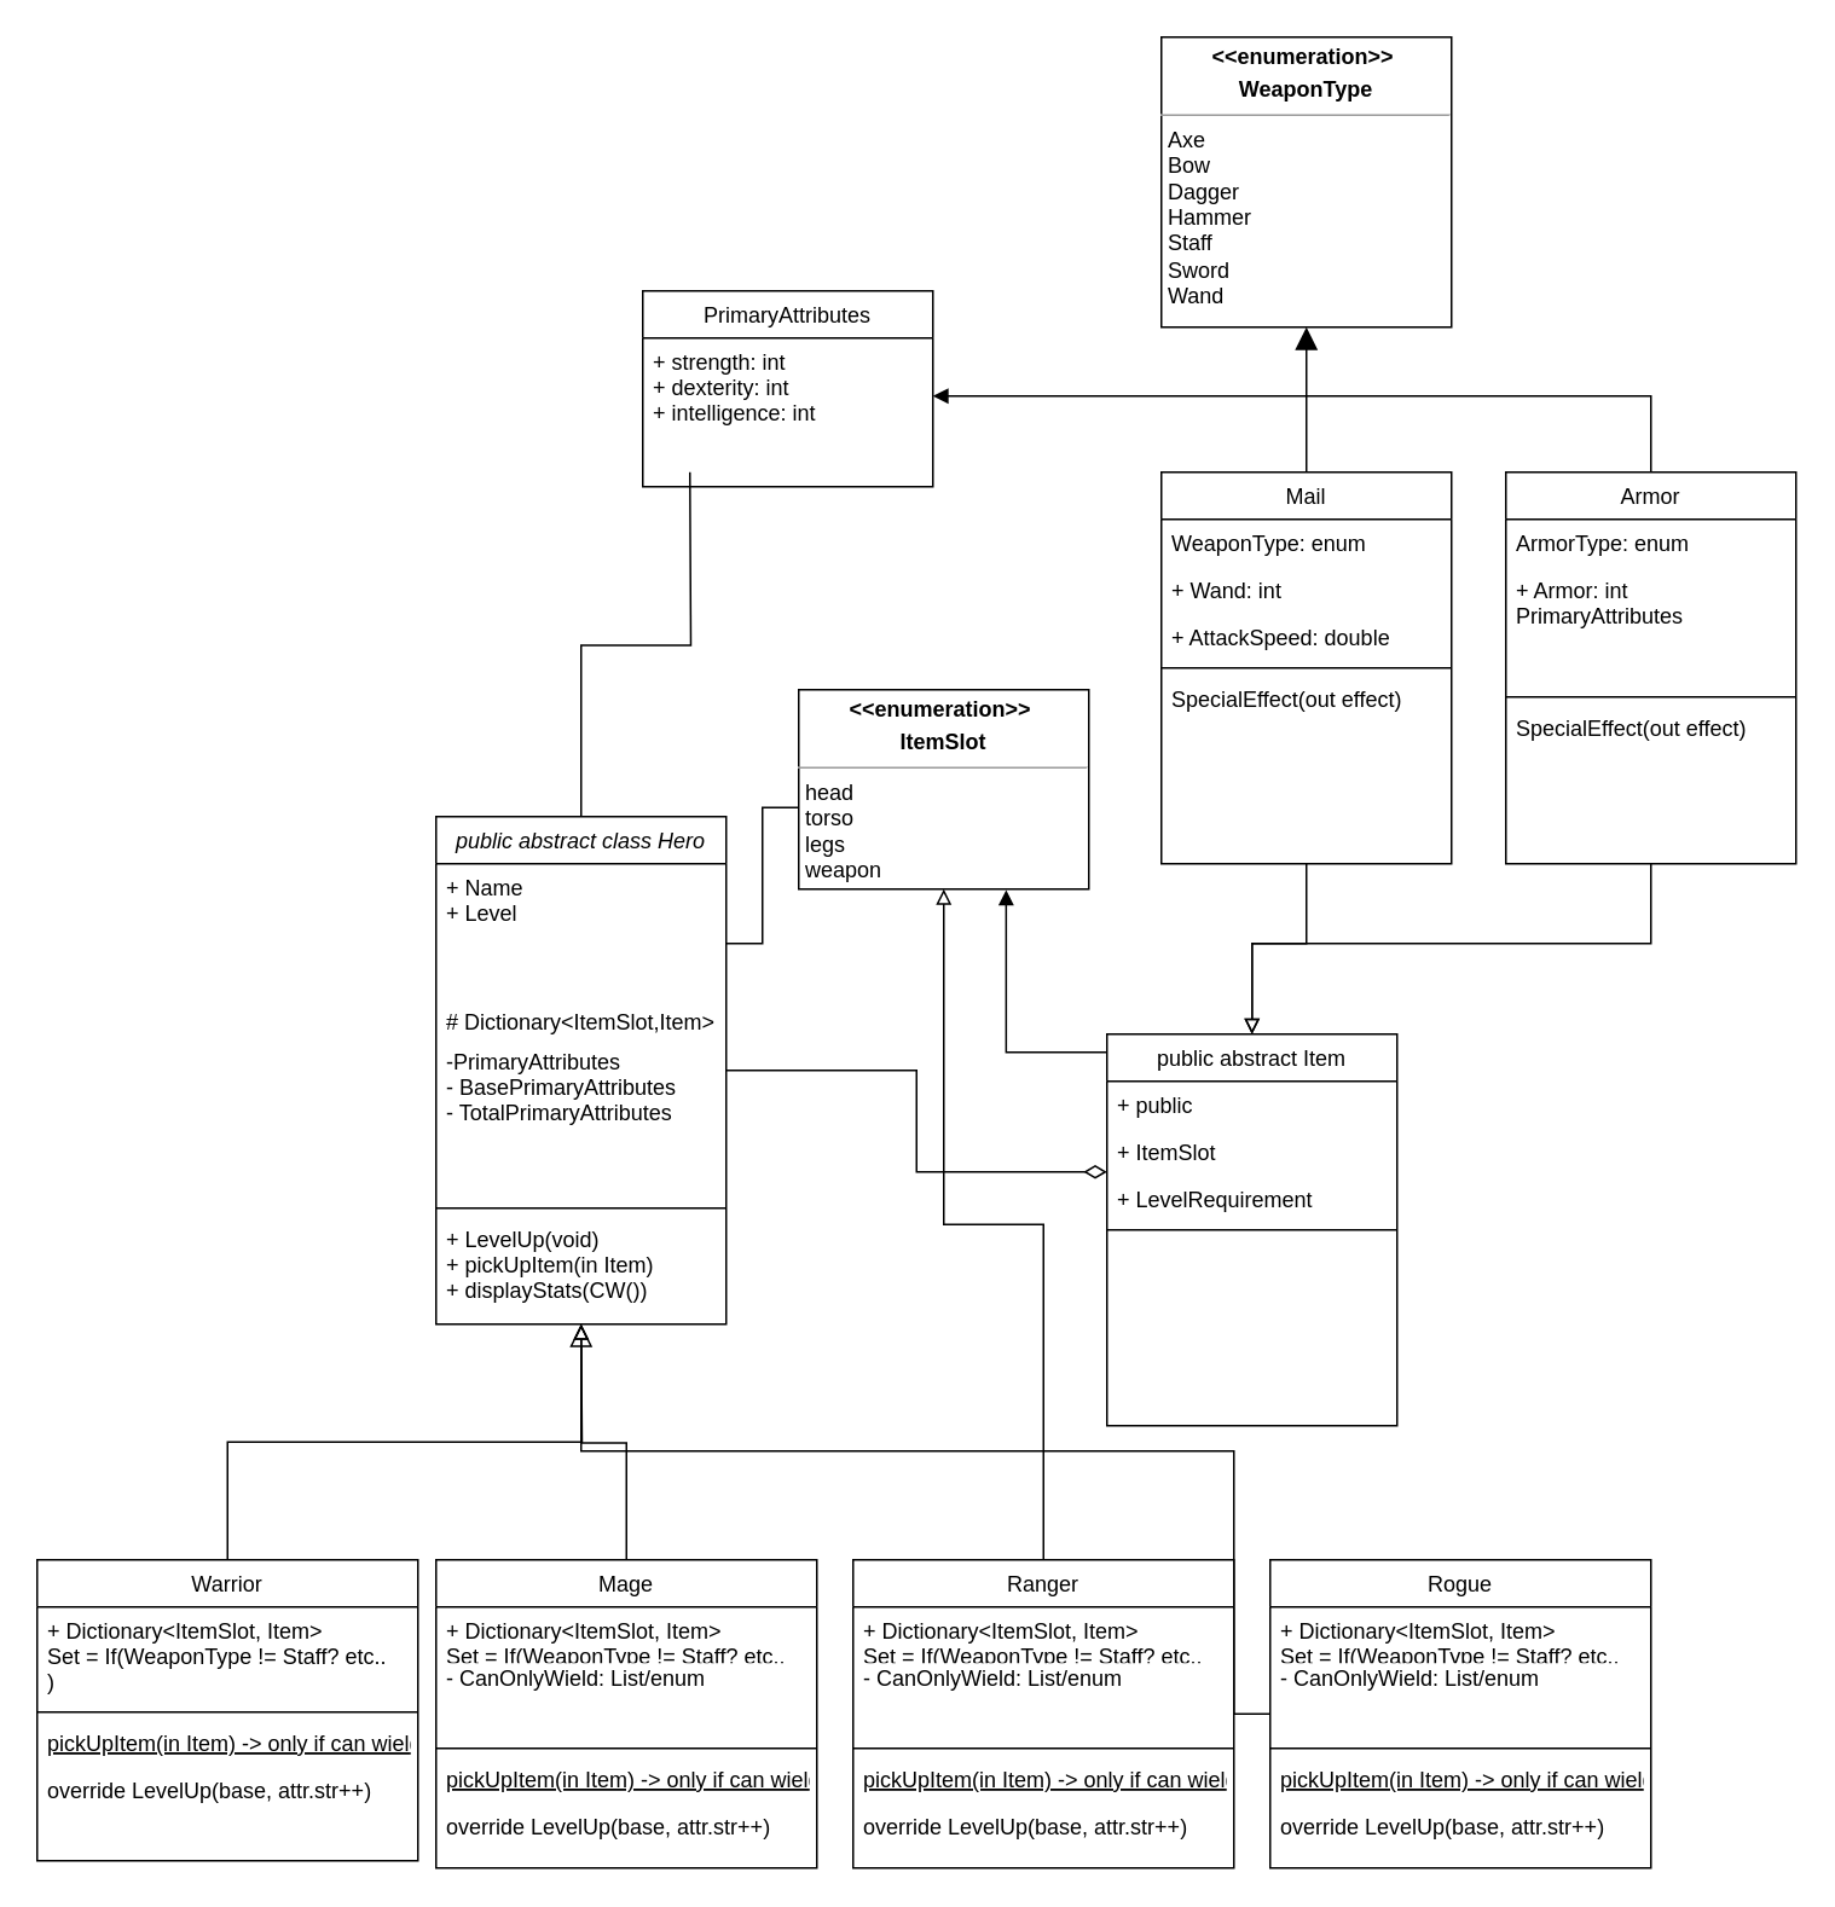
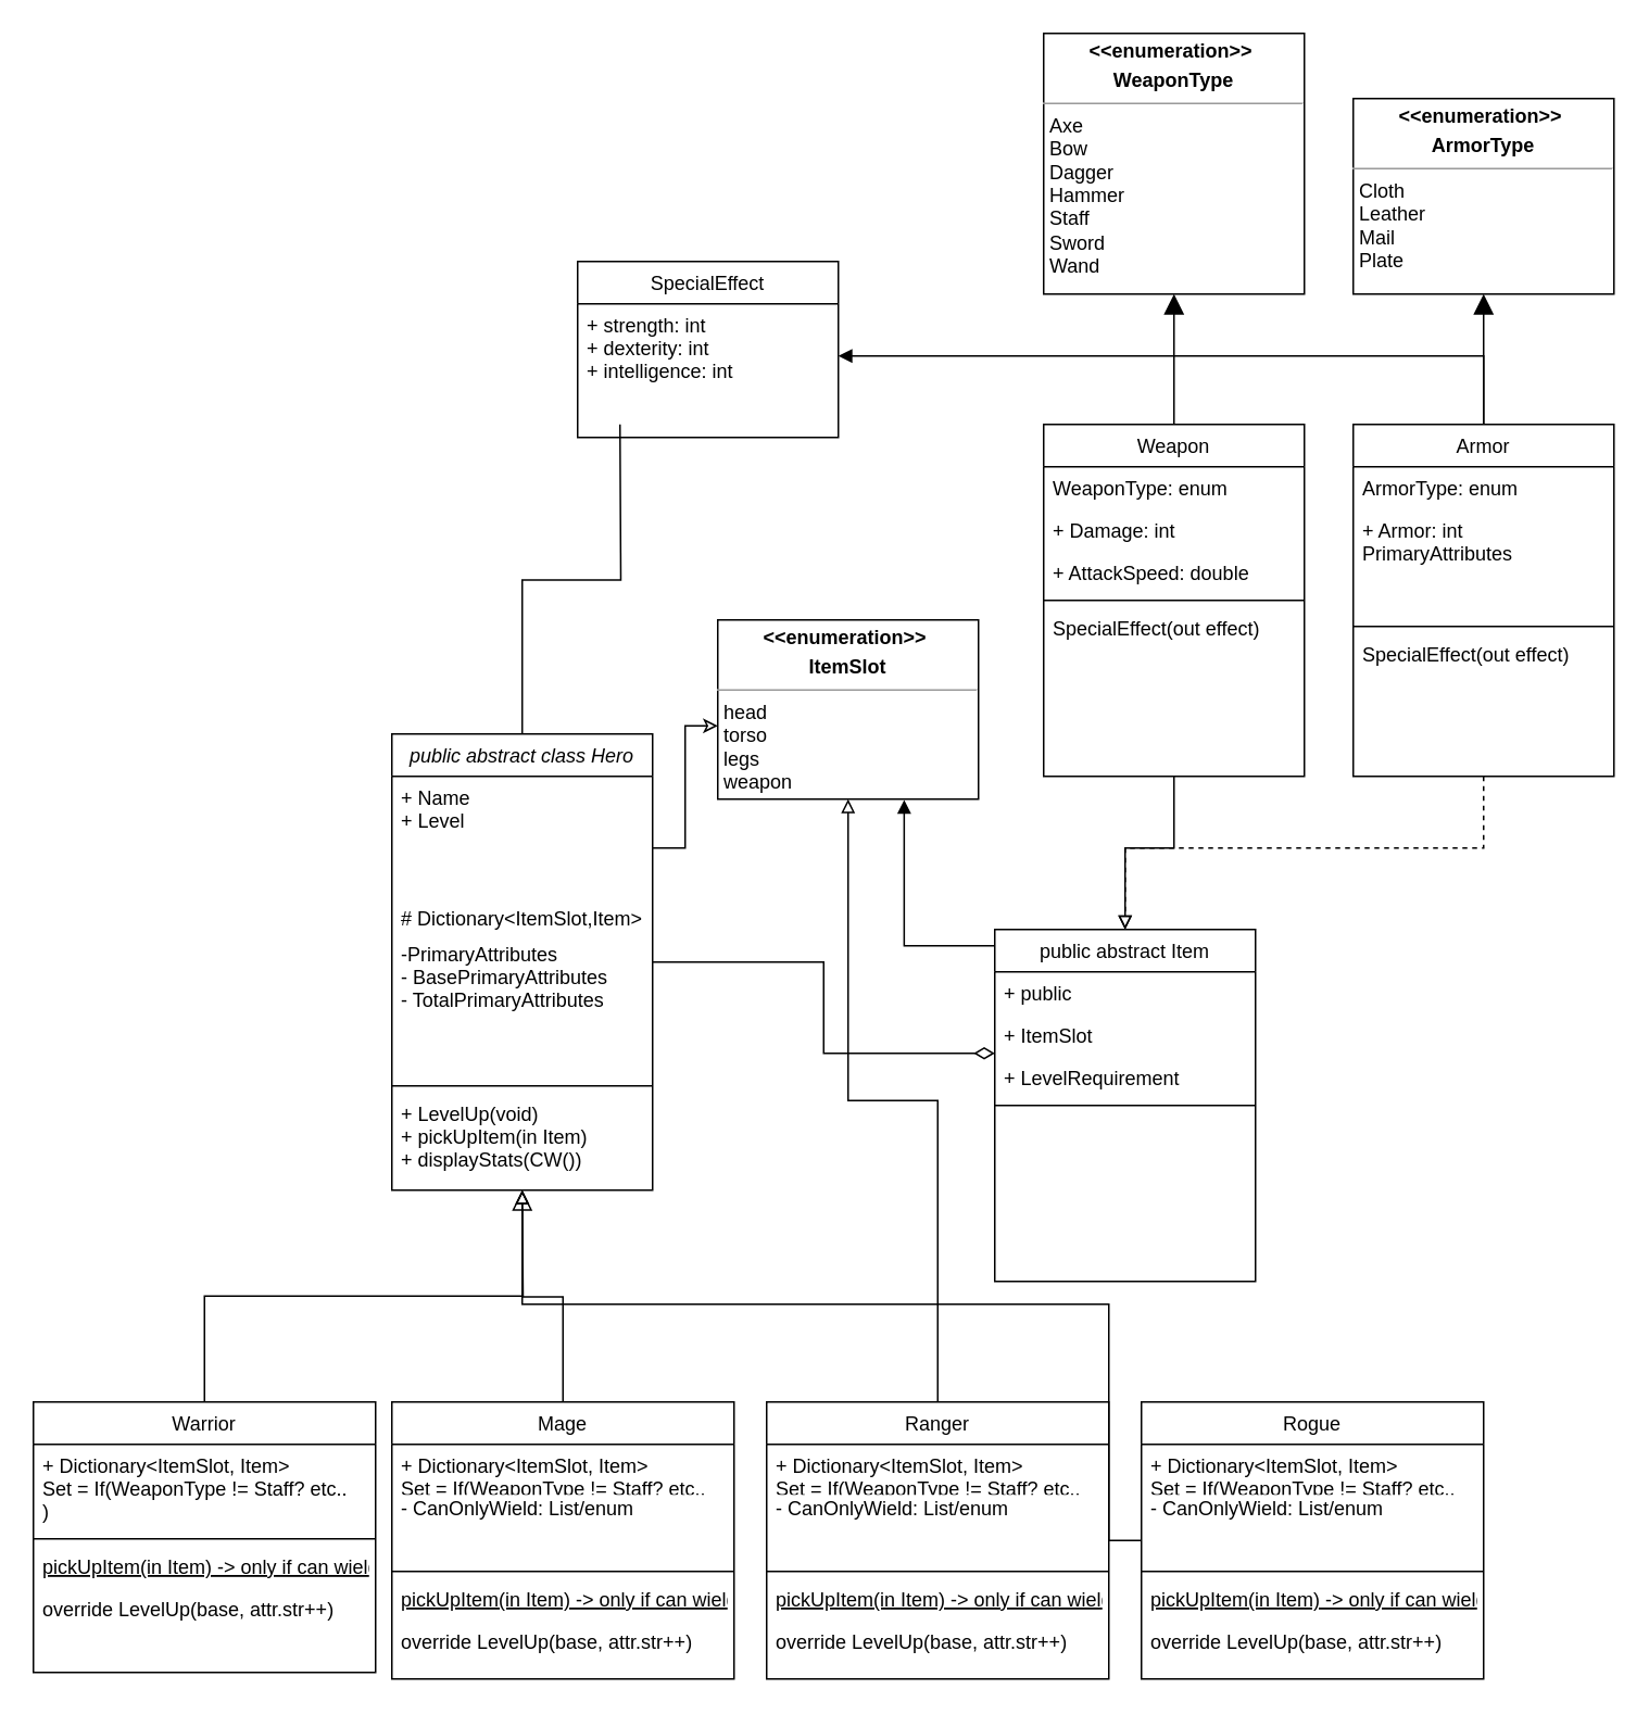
+ <mxCell id="62" value="&lt;p style=&quot;margin:0px;margin-top:4px;text-align:center;&quot;&gt;&lt;b&gt;&amp;lt;&amp;lt;enumeration&amp;gt;&amp;gt;&amp;nbsp;&lt;/b&gt;&lt;/p&gt;&lt;p style=&quot;margin:0px;margin-top:4px;text-align:center;&quot;&gt;&lt;b&gt;ArmorType&lt;/b&gt;&lt;/p&gt;&lt;hr size=&quot;1&quot;&gt;&lt;p style=&quot;margin:0px;margin-left:4px;&quot;&gt;Cloth&lt;/p&gt;&lt;p style=&quot;margin:0px;margin-left:4px;&quot;&gt;Leather&lt;/p&gt;&lt;p style=&quot;margin:0px;margin-left:4px;&quot;&gt;Mail&lt;/p&gt;&lt;p style=&quot;margin:0px;margin-left:4px;&quot;&gt;Plate&lt;/p&gt;" style="verticalAlign=top;align=left;overflow=fill;fontSize=12;fontFamily=Helvetica;html=1;" parent="1" vertex="1"><mxGeometry x="830" y="60" width="160" height="120" as="geometry" /></mxCell>
- <mxCell id="63" value="PrimaryAttributes" style="swimlane;fontStyle=0;align=center;verticalAlign=top;childLayout=stackLayout;horizontal=1;startSize=26;horizontalStack=0;resizeParent=1;resizeLast=0;collapsible=1;marginBottom=0;rounded=0;shadow=0;strokeWidth=1;" vertex="1" parent="1"><mxGeometry x="354" y="160" width="160" height="108" as="geometry"><mxRectangle x="550" y="140" width="160" height="26" as="alternateBounds" /></mxGeometry></mxCell>
+ <mxCell id="63" value="SpecialEffect" style="swimlane;fontStyle=0;align=center;verticalAlign=top;childLayout=stackLayout;horizontal=1;startSize=26;horizontalStack=0;resizeParent=1;resizeLast=0;collapsible=1;marginBottom=0;rounded=0;shadow=0;strokeWidth=1;" vertex="1" parent="1"><mxGeometry x="354" y="160" width="160" height="108" as="geometry"><mxRectangle x="550" y="140" width="160" height="26" as="alternateBounds" /></mxGeometry></mxCell>
+ <mxCell id="53" style="edgeStyle=orthogonalEdgeStyle;rounded=0;orthogonalLoop=1;jettySize=auto;html=1;endArrow=block;endFill=1;endSize=10;" parent="1" source="55" target="62" edge="1"><mxGeometry relative="1" as="geometry" /></mxCell>
- <mxCell id="46" value="Mail" style="swimlane;fontStyle=0;align=center;verticalAlign=top;childLayout=stackLayout;horizontal=1;startSize=26;horizontalStack=0;resizeParent=1;resizeLast=0;collapsible=1;marginBottom=0;rounded=0;shadow=0;strokeWidth=1;" parent="1" vertex="1"><mxGeometry x="640" y="260" width="160" height="216" as="geometry"><mxRectangle x="550" y="140" width="160" height="26" as="alternateBounds" /></mxGeometry></mxCell>
+ <mxCell id="46" value="Weapon" style="swimlane;fontStyle=0;align=center;verticalAlign=top;childLayout=stackLayout;horizontal=1;startSize=26;horizontalStack=0;resizeParent=1;resizeLast=0;collapsible=1;marginBottom=0;rounded=0;shadow=0;strokeWidth=1;" parent="1" vertex="1"><mxGeometry x="640" y="260" width="160" height="216" as="geometry"><mxRectangle x="550" y="140" width="160" height="26" as="alternateBounds" /></mxGeometry></mxCell>
- <mxCell id="48" value="+ Wand: int" style="text;align=left;verticalAlign=top;spacingLeft=4;spacingRight=4;overflow=hidden;rotatable=0;points=[[0,0.5],[1,0.5]];portConstraint=eastwest;rounded=0;shadow=0;html=0;" parent="46" vertex="1"><mxGeometry y="52" width="160" height="26" as="geometry" /></mxCell>
+ <mxCell id="48" value="+ Damage: int" style="text;align=left;verticalAlign=top;spacingLeft=4;spacingRight=4;overflow=hidden;rotatable=0;points=[[0,0.5],[1,0.5]];portConstraint=eastwest;rounded=0;shadow=0;html=0;" parent="46" vertex="1"><mxGeometry y="52" width="160" height="26" as="geometry" /></mxCell>
- <mxCell id="3" style="edgeStyle=orthogonalEdgeStyle;rounded=0;orthogonalLoop=1;jettySize=auto;html=1;endArrow=none;endFill=0;" parent="1" source="5" target="60" edge="1"><mxGeometry relative="1" as="geometry"><mxPoint x="360" y="330" as="targetPoint" /><Array as="points"><mxPoint x="420" y="520" /><mxPoint x="420" y="445" /></Array></mxGeometry></mxCell>
+ <mxCell id="3" style="edgeStyle=orthogonalEdgeStyle;rounded=0;orthogonalLoop=1;jettySize=auto;html=1;endArrow=classic;endFill=0;" parent="1" source="5" target="60" edge="1"><mxGeometry relative="1" as="geometry"><mxPoint x="360" y="330" as="targetPoint" /><Array as="points"><mxPoint x="420" y="520" /><mxPoint x="420" y="445" /></Array></mxGeometry></mxCell>
- <mxCell id="52" style="edgeStyle=orthogonalEdgeStyle;rounded=0;orthogonalLoop=1;jettySize=auto;html=1;endArrow=block;endFill=0;" parent="1" source="55" target="18" edge="1"><mxGeometry relative="1" as="geometry"><Array as="points"><mxPoint x="910" y="520" /><mxPoint x="690" y="520" /></Array></mxGeometry></mxCell>
+ <mxCell id="52" style="edgeStyle=orthogonalEdgeStyle;rounded=0;orthogonalLoop=1;jettySize=auto;html=1;endArrow=block;endFill=0;dashed=1;" parent="1" source="55" target="18" edge="1"><mxGeometry relative="1" as="geometry"><Array as="points"><mxPoint x="910" y="520" /><mxPoint x="690" y="520" /></Array></mxGeometry></mxCell>
